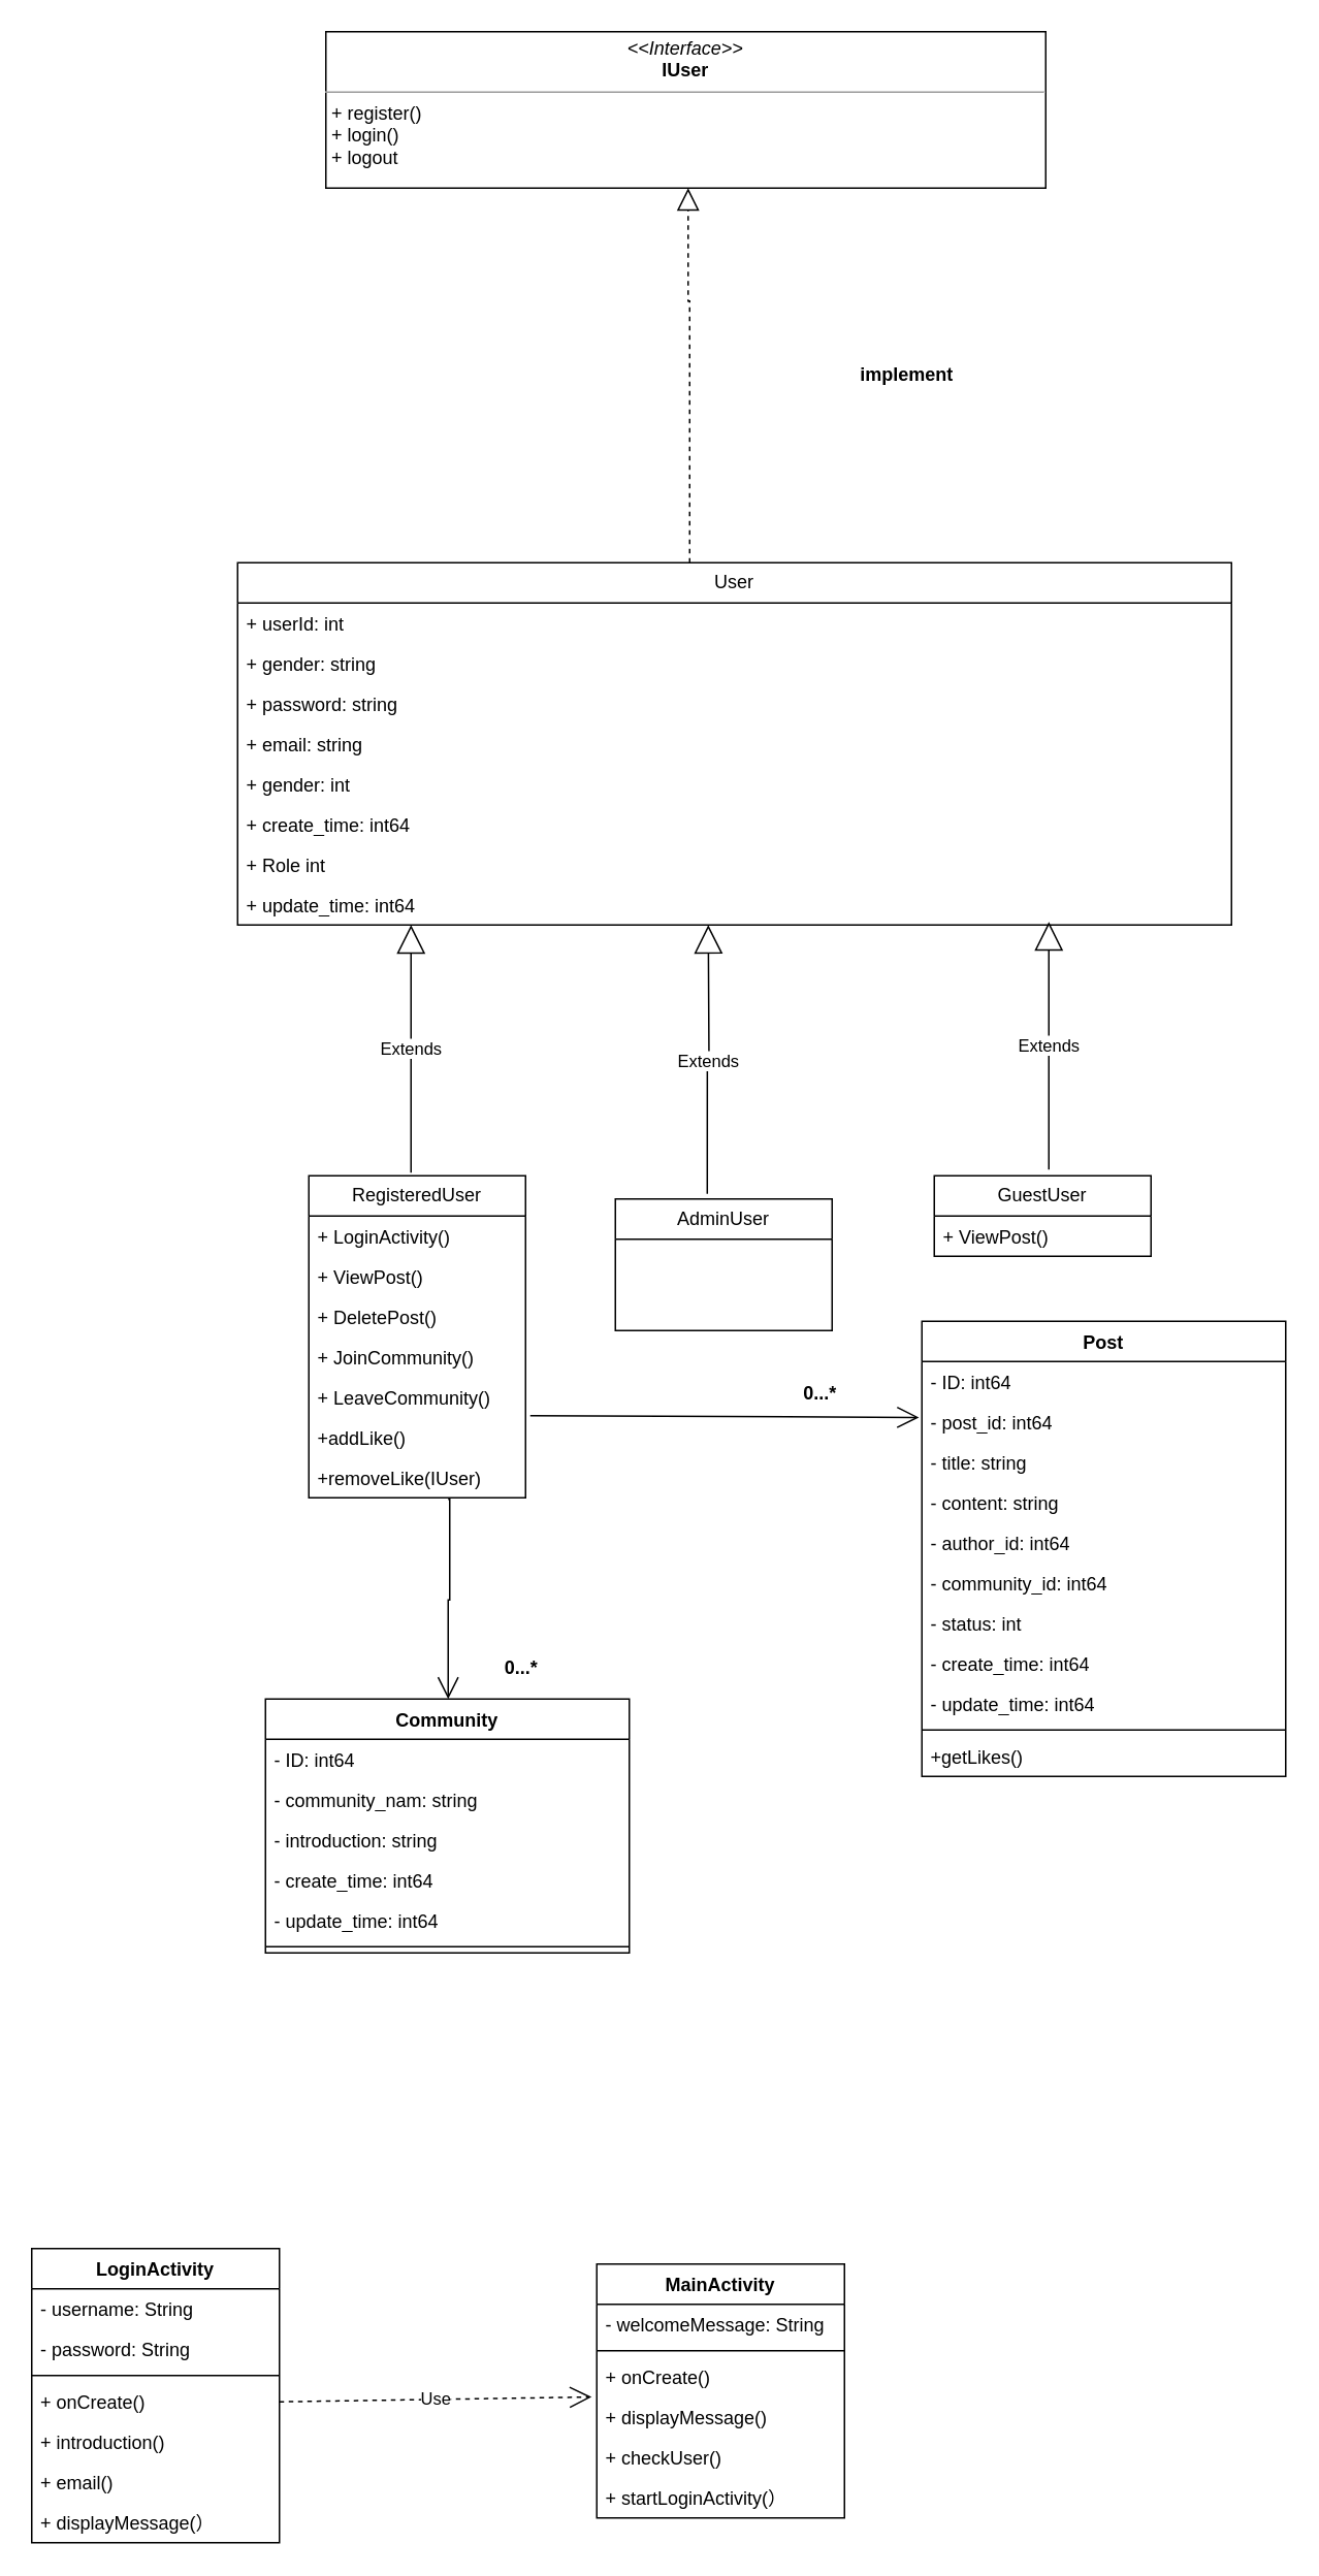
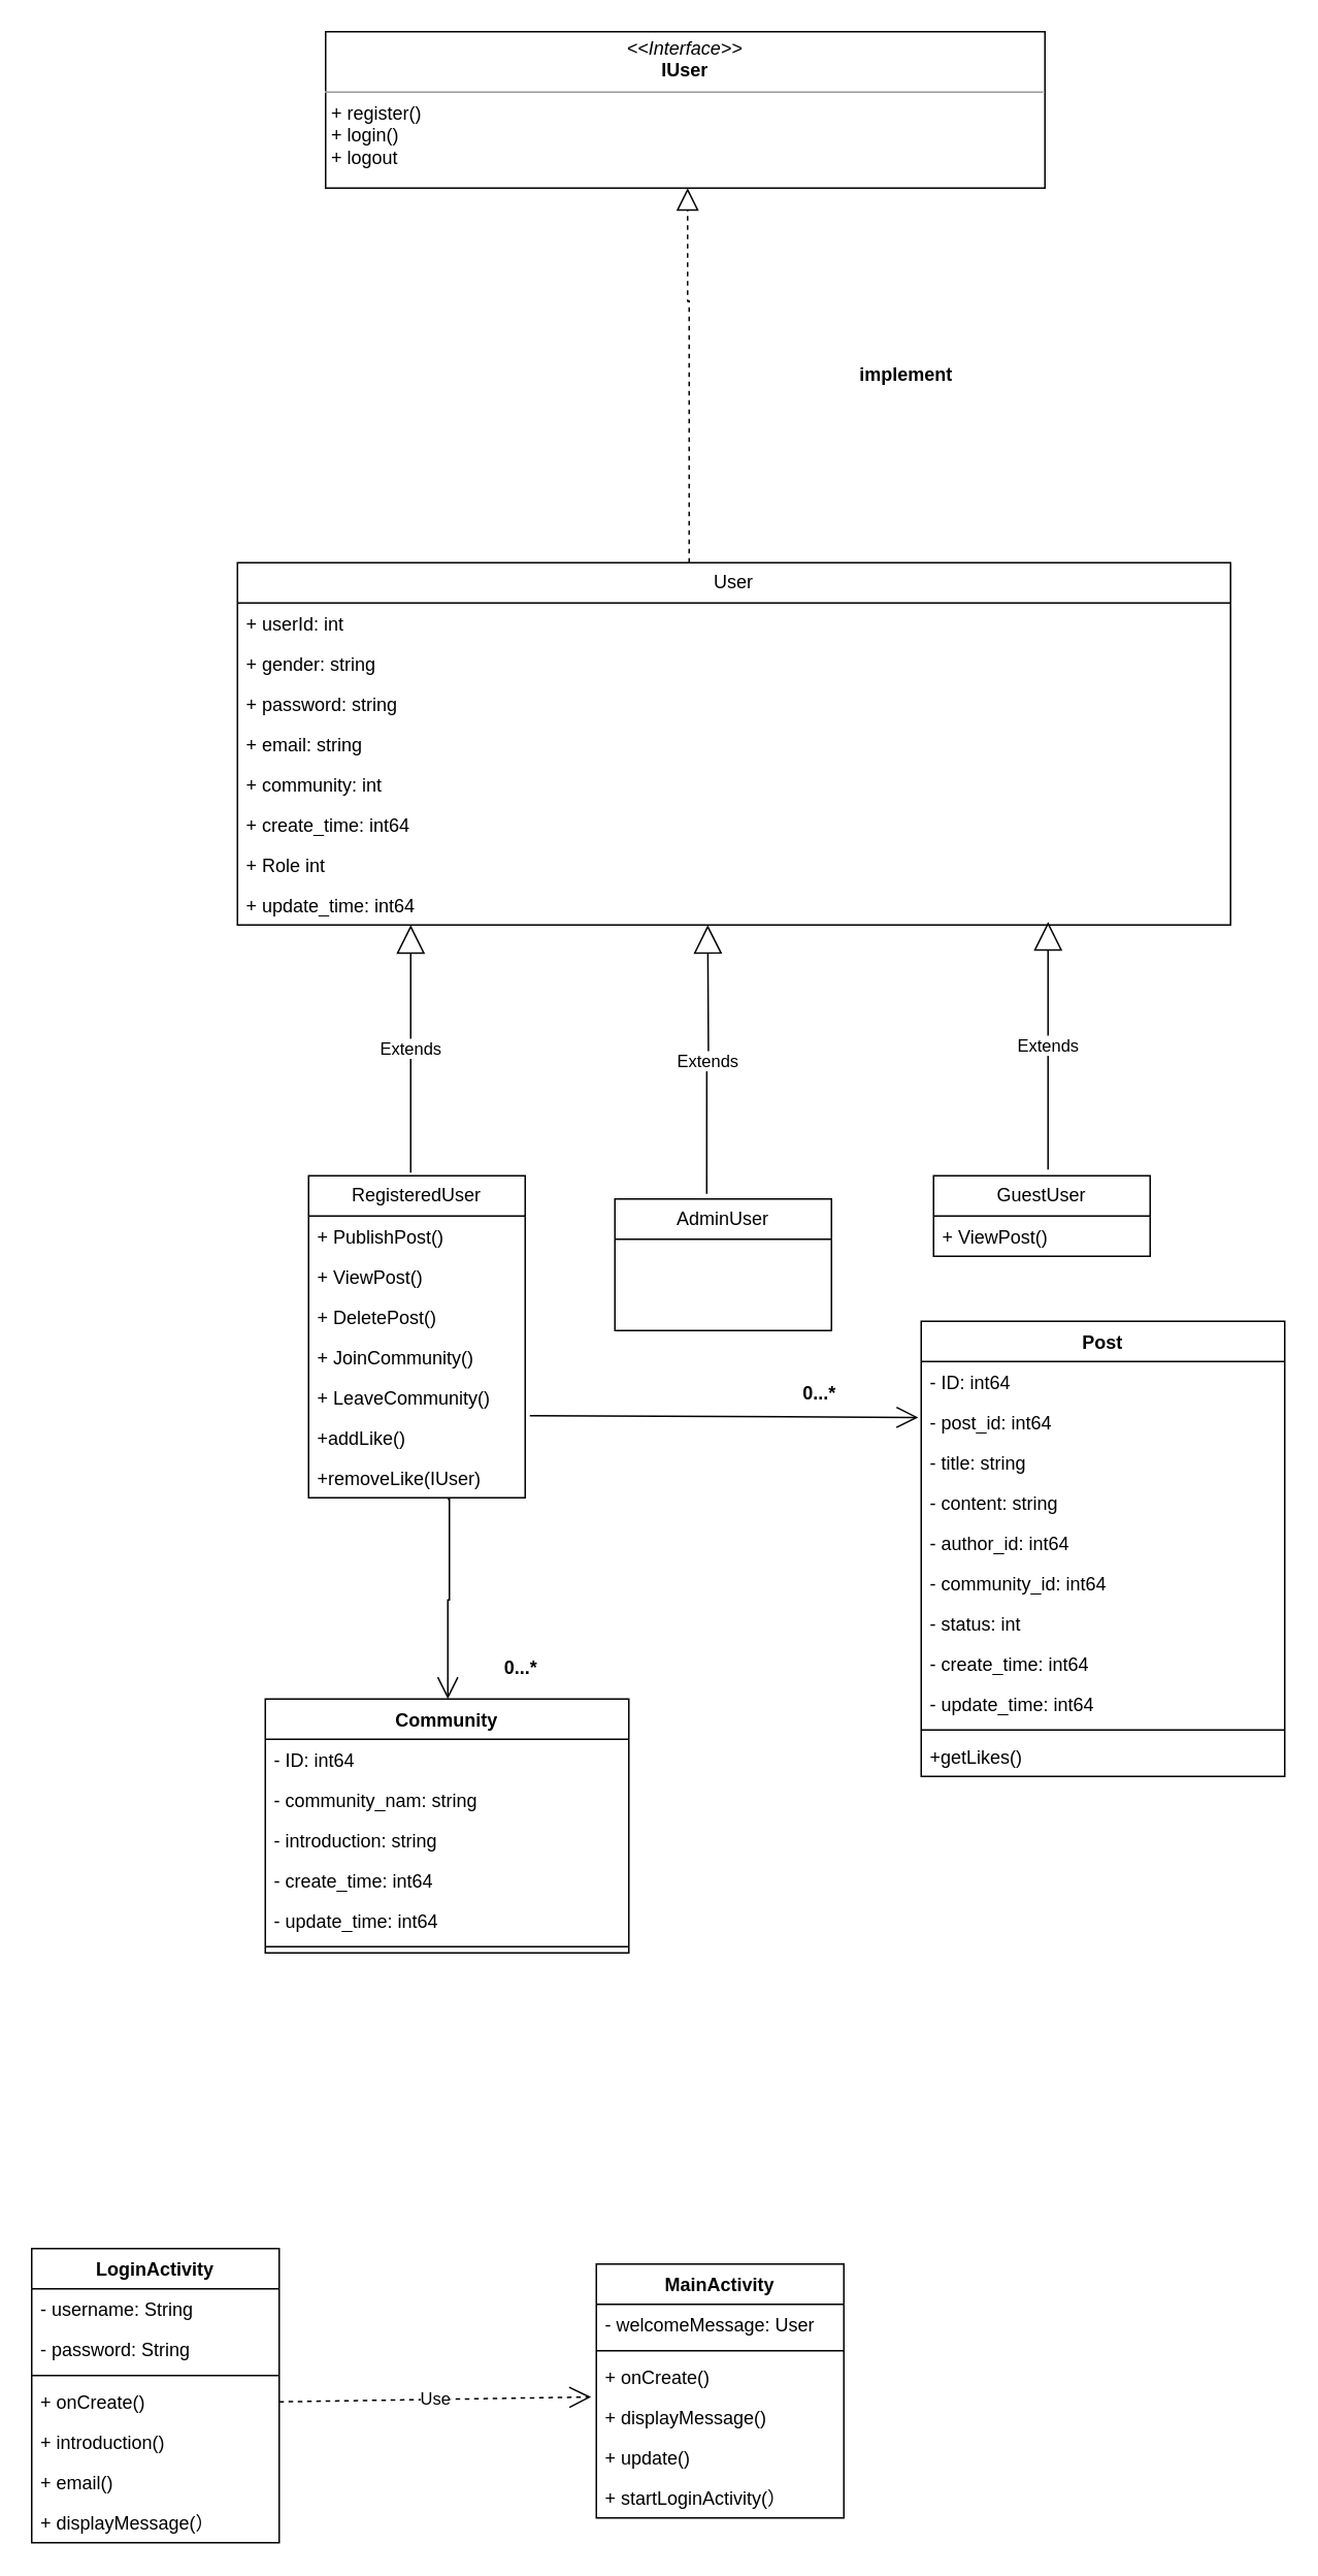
- <mxCell id="43" value="+ gender: int" style="text;strokeColor=none;fillColor=none;align=left;verticalAlign=top;spacingLeft=4;spacingRight=4;overflow=hidden;rotatable=0;points=[[0,0.5],[1,0.5]];portConstraint=eastwest;whiteSpace=wrap;html=1;" parent="38" vertex="1"><mxGeometry y="130" width="642" height="26" as="geometry" /></mxCell>
+ <mxCell id="43" value="+ community: int" style="text;strokeColor=none;fillColor=none;align=left;verticalAlign=top;spacingLeft=4;spacingRight=4;overflow=hidden;rotatable=0;points=[[0,0.5],[1,0.5]];portConstraint=eastwest;whiteSpace=wrap;html=1;" parent="38" vertex="1"><mxGeometry y="130" width="642" height="26" as="geometry" /></mxCell>
- <mxCell id="3" value="+ LoginActivity()" style="text;strokeColor=none;fillColor=none;align=left;verticalAlign=top;spacingLeft=4;spacingRight=4;overflow=hidden;rotatable=0;points=[[0,0.5],[1,0.5]];portConstraint=eastwest;whiteSpace=wrap;html=1;" parent="2" vertex="1"><mxGeometry y="26" width="140" height="26" as="geometry" /></mxCell>
+ <mxCell id="3" value="+ PublishPost()" style="text;strokeColor=none;fillColor=none;align=left;verticalAlign=top;spacingLeft=4;spacingRight=4;overflow=hidden;rotatable=0;points=[[0,0.5],[1,0.5]];portConstraint=eastwest;whiteSpace=wrap;html=1;" parent="2" vertex="1"><mxGeometry y="26" width="140" height="26" as="geometry" /></mxCell>
- <mxCell id="60" value="&lt;div&gt;- welcomeMessage: String&amp;nbsp;&lt;br&gt;&lt;/div&gt;" style="text;strokeColor=none;fillColor=none;align=left;verticalAlign=top;spacingLeft=4;spacingRight=4;overflow=hidden;rotatable=0;points=[[0,0.5],[1,0.5]];portConstraint=eastwest;whiteSpace=wrap;html=1;" vertex="1" parent="59"><mxGeometry y="26" width="160" height="26" as="geometry" /></mxCell>
+ <mxCell id="60" value="&lt;div&gt;- welcomeMessage: User&amp;nbsp;&lt;br&gt;&lt;/div&gt;" style="text;strokeColor=none;fillColor=none;align=left;verticalAlign=top;spacingLeft=4;spacingRight=4;overflow=hidden;rotatable=0;points=[[0,0.5],[1,0.5]];portConstraint=eastwest;whiteSpace=wrap;html=1;" vertex="1" parent="59"><mxGeometry y="26" width="160" height="26" as="geometry" /></mxCell>
- <mxCell id="64" value="+&amp;nbsp;&lt;span class=&quot;hljs-built_in&quot;&gt;checkUser&lt;/span&gt;()&amp;nbsp;&amp;nbsp;&amp;nbsp;" style="text;strokeColor=none;fillColor=none;align=left;verticalAlign=top;spacingLeft=4;spacingRight=4;overflow=hidden;rotatable=0;points=[[0,0.5],[1,0.5]];portConstraint=eastwest;whiteSpace=wrap;html=1;" vertex="1" parent="59"><mxGeometry y="112" width="160" height="26" as="geometry" /></mxCell>
+ <mxCell id="64" value="+&amp;nbsp;&lt;span class=&quot;hljs-built_in&quot;&gt;update&lt;/span&gt;()&amp;nbsp;&amp;nbsp;&amp;nbsp;" style="text;strokeColor=none;fillColor=none;align=left;verticalAlign=top;spacingLeft=4;spacingRight=4;overflow=hidden;rotatable=0;points=[[0,0.5],[1,0.5]];portConstraint=eastwest;whiteSpace=wrap;html=1;" vertex="1" parent="59"><mxGeometry y="112" width="160" height="26" as="geometry" /></mxCell>
